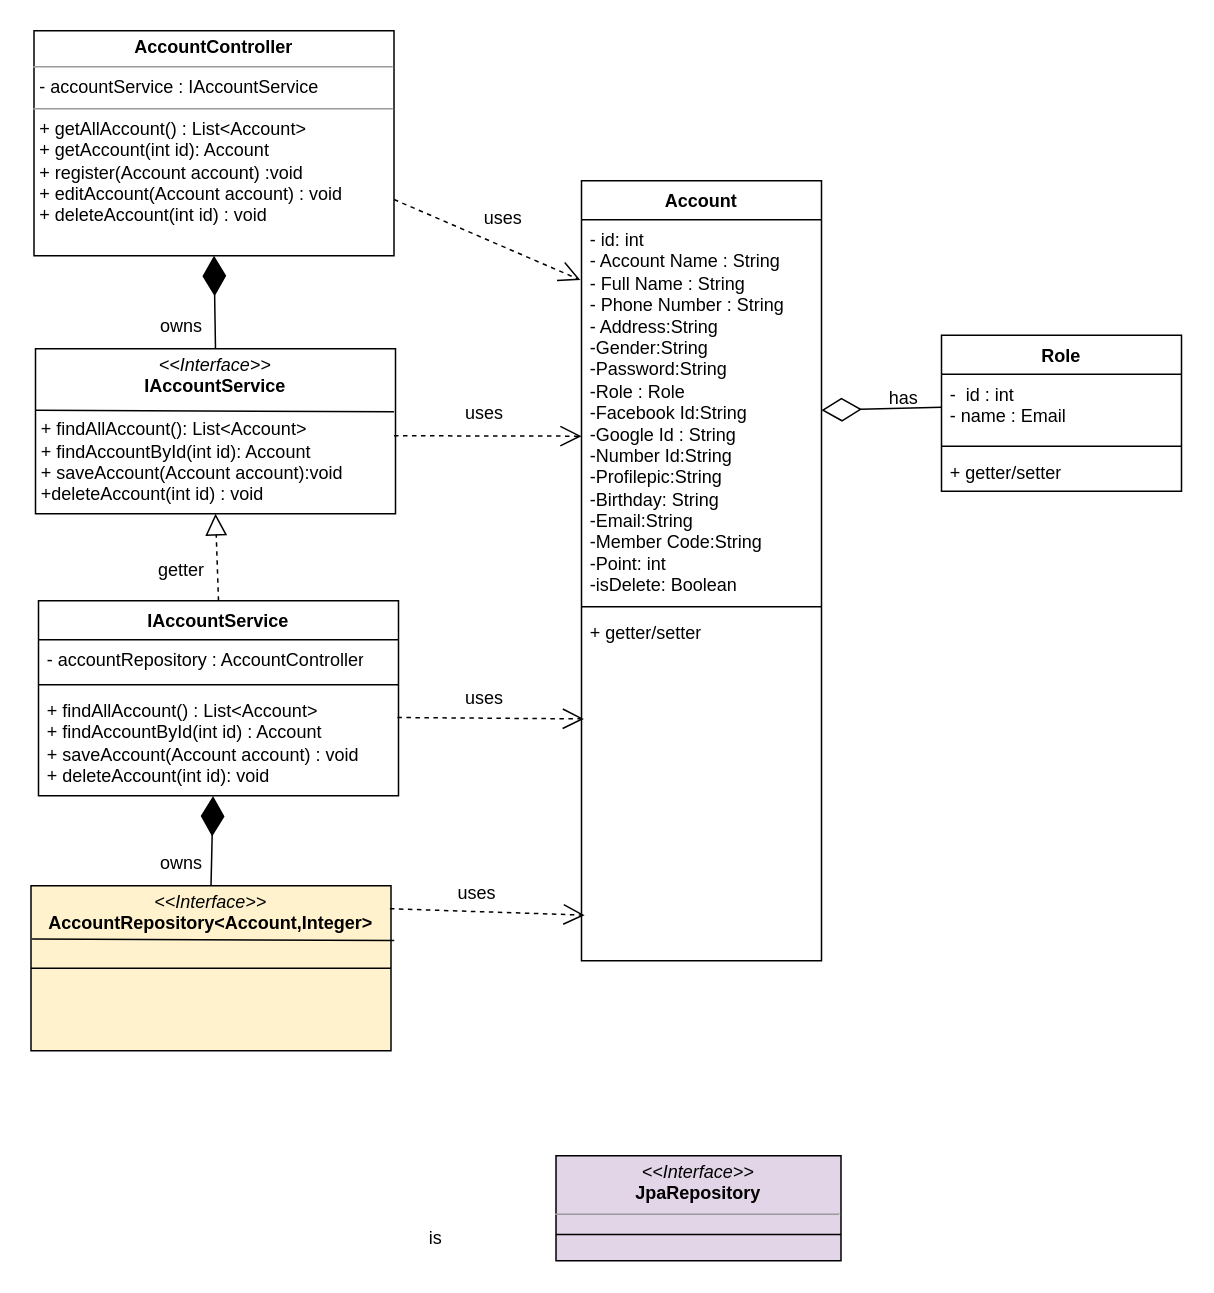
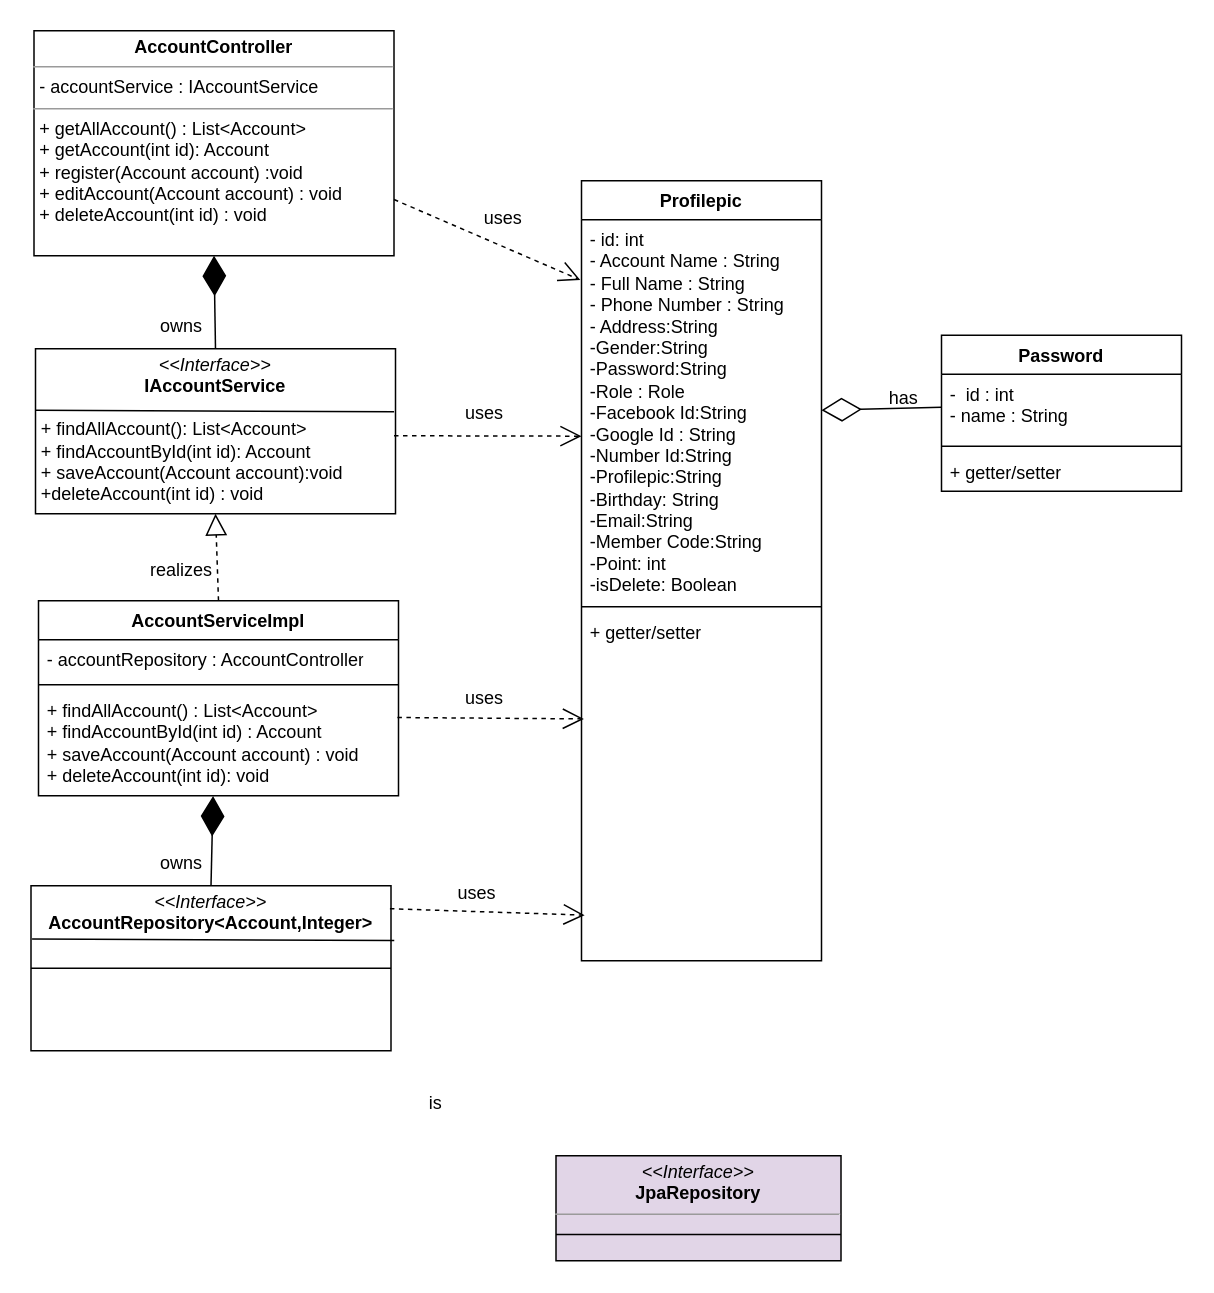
- <mxCell id="2" value="Account" style="swimlane;fontStyle=1;align=center;verticalAlign=top;childLayout=stackLayout;horizontal=1;startSize=26;horizontalStack=0;resizeParent=1;resizeParentMax=0;resizeLast=0;collapsible=1;marginBottom=0;whiteSpace=wrap;html=1;" parent="1" vertex="1"><mxGeometry x="387" y="120" width="160" height="520" as="geometry"><mxRectangle x="405" y="3410" width="90" height="30" as="alternateBounds" /></mxGeometry></mxCell>
+ <mxCell id="2" value="Profilepic" style="swimlane;fontStyle=1;align=center;verticalAlign=top;childLayout=stackLayout;horizontal=1;startSize=26;horizontalStack=0;resizeParent=1;resizeParentMax=0;resizeLast=0;collapsible=1;marginBottom=0;whiteSpace=wrap;html=1;" parent="1" vertex="1"><mxGeometry x="387" y="120" width="160" height="520" as="geometry"><mxRectangle x="405" y="3410" width="90" height="30" as="alternateBounds" /></mxGeometry></mxCell>
- <mxCell id="26" value="Role" style="swimlane;fontStyle=1;align=center;verticalAlign=top;childLayout=stackLayout;horizontal=1;startSize=26;horizontalStack=0;resizeParent=1;resizeParentMax=0;resizeLast=0;collapsible=1;marginBottom=0;whiteSpace=wrap;html=1;" parent="1" vertex="1"><mxGeometry x="627" y="223" width="160" height="104" as="geometry" /></mxCell>
+ <mxCell id="26" value="Password" style="swimlane;fontStyle=1;align=center;verticalAlign=top;childLayout=stackLayout;horizontal=1;startSize=26;horizontalStack=0;resizeParent=1;resizeParentMax=0;resizeLast=0;collapsible=1;marginBottom=0;whiteSpace=wrap;html=1;" parent="1" vertex="1"><mxGeometry x="627" y="223" width="160" height="104" as="geometry" /></mxCell>
- <mxCell id="27" value="-&amp;nbsp; id : int&amp;nbsp;&lt;br&gt;- name : Email" style="text;strokeColor=none;fillColor=none;align=left;verticalAlign=top;spacingLeft=4;spacingRight=4;overflow=hidden;rotatable=0;points=[[0,0.5],[1,0.5]];portConstraint=eastwest;whiteSpace=wrap;html=1;" parent="26" vertex="1"><mxGeometry y="26" width="160" height="44" as="geometry" /></mxCell>
+ <mxCell id="27" value="-&amp;nbsp; id : int&amp;nbsp;&lt;br&gt;- name : String" style="text;strokeColor=none;fillColor=none;align=left;verticalAlign=top;spacingLeft=4;spacingRight=4;overflow=hidden;rotatable=0;points=[[0,0.5],[1,0.5]];portConstraint=eastwest;whiteSpace=wrap;html=1;" parent="26" vertex="1"><mxGeometry y="26" width="160" height="44" as="geometry" /></mxCell>
- <mxCell id="15" value="getter" style="text;html=1;align=center;verticalAlign=middle;resizable=0;points=[];autosize=1;strokeColor=none;fillColor=none;" parent="1" vertex="1"><mxGeometry x="90" y="365" width="60" height="30" as="geometry" /></mxCell>
+ <mxCell id="15" value="realizes" style="text;html=1;align=center;verticalAlign=middle;resizable=0;points=[];autosize=1;strokeColor=none;fillColor=none;" parent="1" vertex="1"><mxGeometry x="90" y="365" width="60" height="30" as="geometry" /></mxCell>
- <mxCell id="11" value="IAccountService" style="swimlane;fontStyle=1;align=center;verticalAlign=top;childLayout=stackLayout;horizontal=1;startSize=26;horizontalStack=0;resizeParent=1;resizeParentMax=0;resizeLast=0;collapsible=1;marginBottom=0;whiteSpace=wrap;html=1;" parent="1" vertex="1"><mxGeometry x="25" y="400" width="240" height="130" as="geometry"><mxRectangle x="40" y="3760" width="100" height="30" as="alternateBounds" /></mxGeometry></mxCell>
+ <mxCell id="11" value="AccountServiceImpl" style="swimlane;fontStyle=1;align=center;verticalAlign=top;childLayout=stackLayout;horizontal=1;startSize=26;horizontalStack=0;resizeParent=1;resizeParentMax=0;resizeLast=0;collapsible=1;marginBottom=0;whiteSpace=wrap;html=1;" parent="1" vertex="1"><mxGeometry x="25" y="400" width="240" height="130" as="geometry"><mxRectangle x="40" y="3760" width="100" height="30" as="alternateBounds" /></mxGeometry></mxCell>
- <mxCell id="19" value="&lt;p style=&quot;margin:0px;margin-top:4px;text-align:center;&quot;&gt;&lt;i&gt;&amp;lt;&amp;lt;Interface&amp;gt;&amp;gt;&lt;b&gt;&lt;br&gt;&lt;/b&gt;&lt;/i&gt;&lt;b&gt;AccountRepository&amp;lt;Account,Integer&amp;gt;&lt;/b&gt;&lt;/p&gt;&lt;p style=&quot;margin:0px;margin-left:4px;&quot;&gt;&lt;br&gt;&lt;/p&gt;" style="verticalAlign=top;align=left;overflow=fill;fontSize=12;fontFamily=Helvetica;html=1;whiteSpace=wrap;fillColor=#fff2cc;" parent="1" vertex="1"><mxGeometry x="20" y="590" width="240" height="110" as="geometry" /></mxCell>
+ <mxCell id="19" value="&lt;p style=&quot;margin:0px;margin-top:4px;text-align:center;&quot;&gt;&lt;i&gt;&amp;lt;&amp;lt;Interface&amp;gt;&amp;gt;&lt;b&gt;&lt;br&gt;&lt;/b&gt;&lt;/i&gt;&lt;b&gt;AccountRepository&amp;lt;Account,Integer&amp;gt;&lt;/b&gt;&lt;/p&gt;&lt;p style=&quot;margin:0px;margin-left:4px;&quot;&gt;&lt;br&gt;&lt;/p&gt;" style="verticalAlign=top;align=left;overflow=fill;fontSize=12;fontFamily=Helvetica;html=1;whiteSpace=wrap;" parent="1" vertex="1"><mxGeometry x="20" y="590" width="240" height="110" as="geometry" /></mxCell>
- <mxCell id="25" value="is" style="text;html=1;align=center;verticalAlign=middle;whiteSpace=wrap;rounded=0;" parent="1" vertex="1"><mxGeometry x="260" y="810" width="60" height="30" as="geometry" /></mxCell>
+ <mxCell id="25" value="is" style="text;html=1;align=center;verticalAlign=middle;whiteSpace=wrap;rounded=0;" parent="1" vertex="1"><mxGeometry x="260" y="720" width="60" height="30" as="geometry" /></mxCell>
